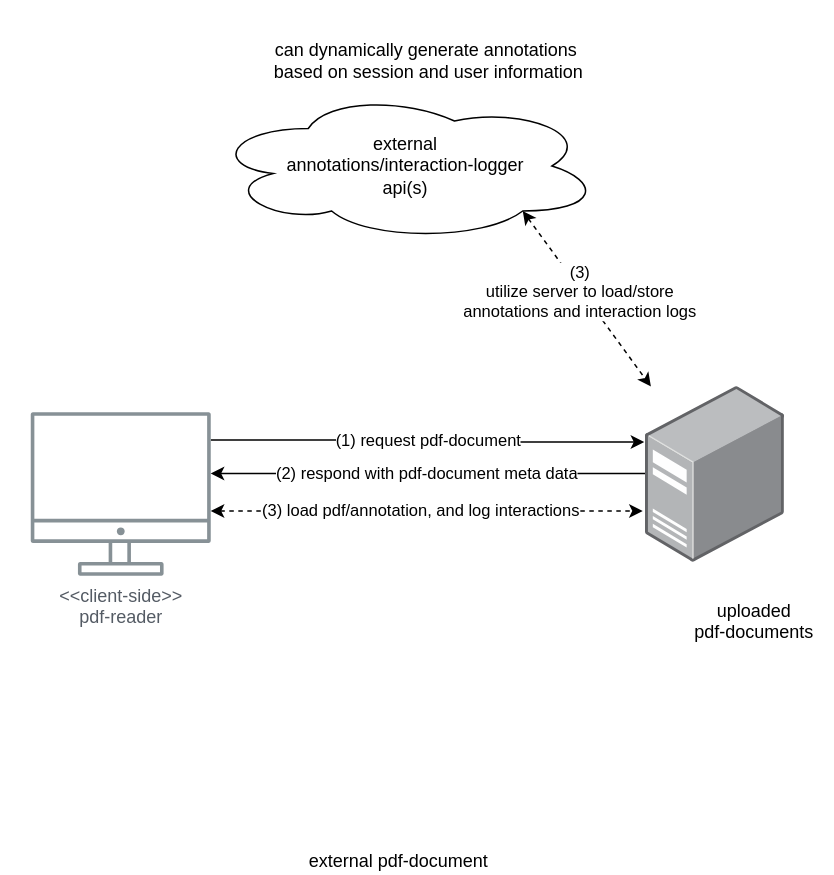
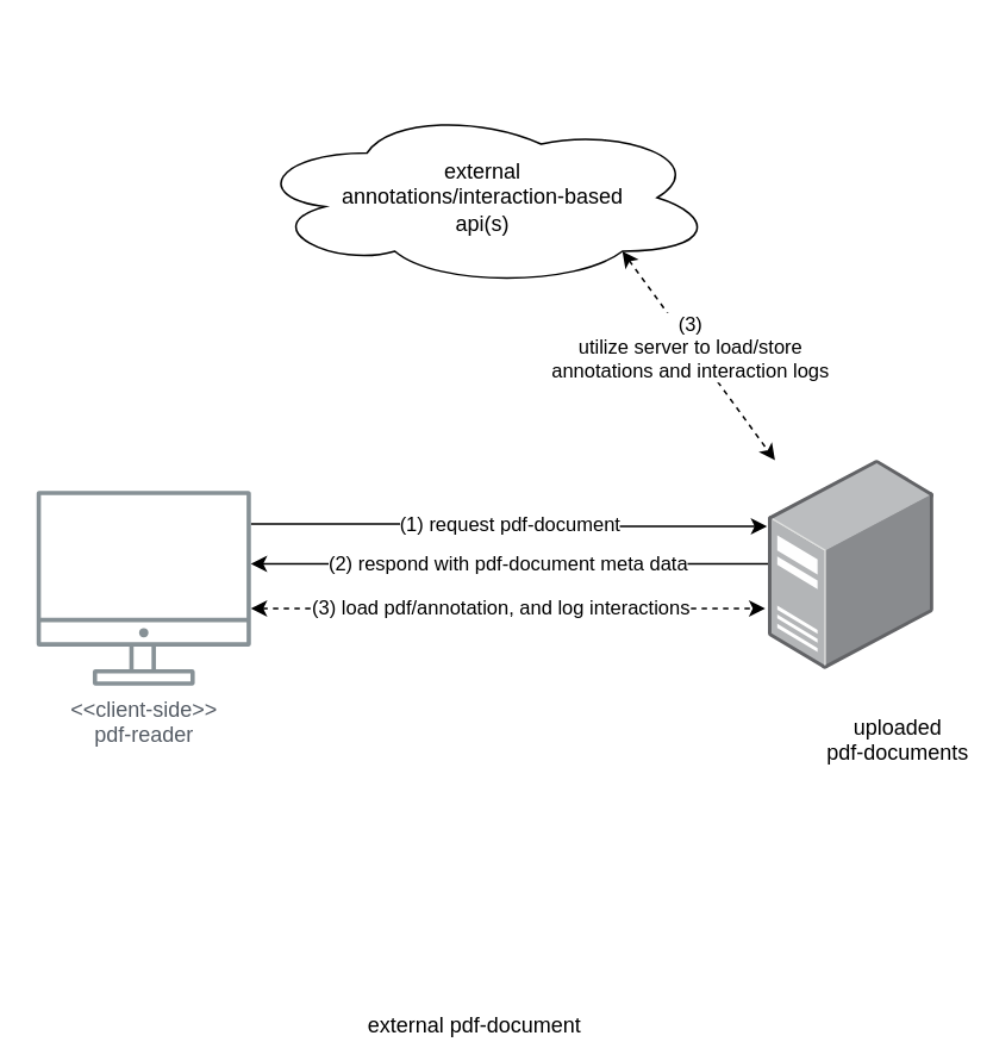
- <mxCell id="15" value="can dynamically generate annotations&amp;nbsp;&lt;br&gt;based on session and user information" style="text;html=1;align=center;verticalAlign=middle;resizable=0;points=[];autosize=1;strokeColor=none;fillColor=none;" parent="1" vertex="1"><mxGeometry x="170" y="20" width="230" height="40" as="geometry" /></mxCell>
- <mxCell id="13" value="external &lt;br&gt;annotations/interaction-logger&lt;br&gt;api(s)" style="ellipse;shape=cloud;whiteSpace=wrap;html=1;" parent="1" vertex="1"><mxGeometry x="140" y="60" width="260" height="100" as="geometry" /></mxCell>
+ <mxCell id="13" value="external &lt;br&gt;annotations/interaction-based&lt;br&gt;api(s)" style="ellipse;shape=cloud;whiteSpace=wrap;html=1;" parent="1" vertex="1"><mxGeometry x="140" y="60" width="260" height="100" as="geometry" /></mxCell>
